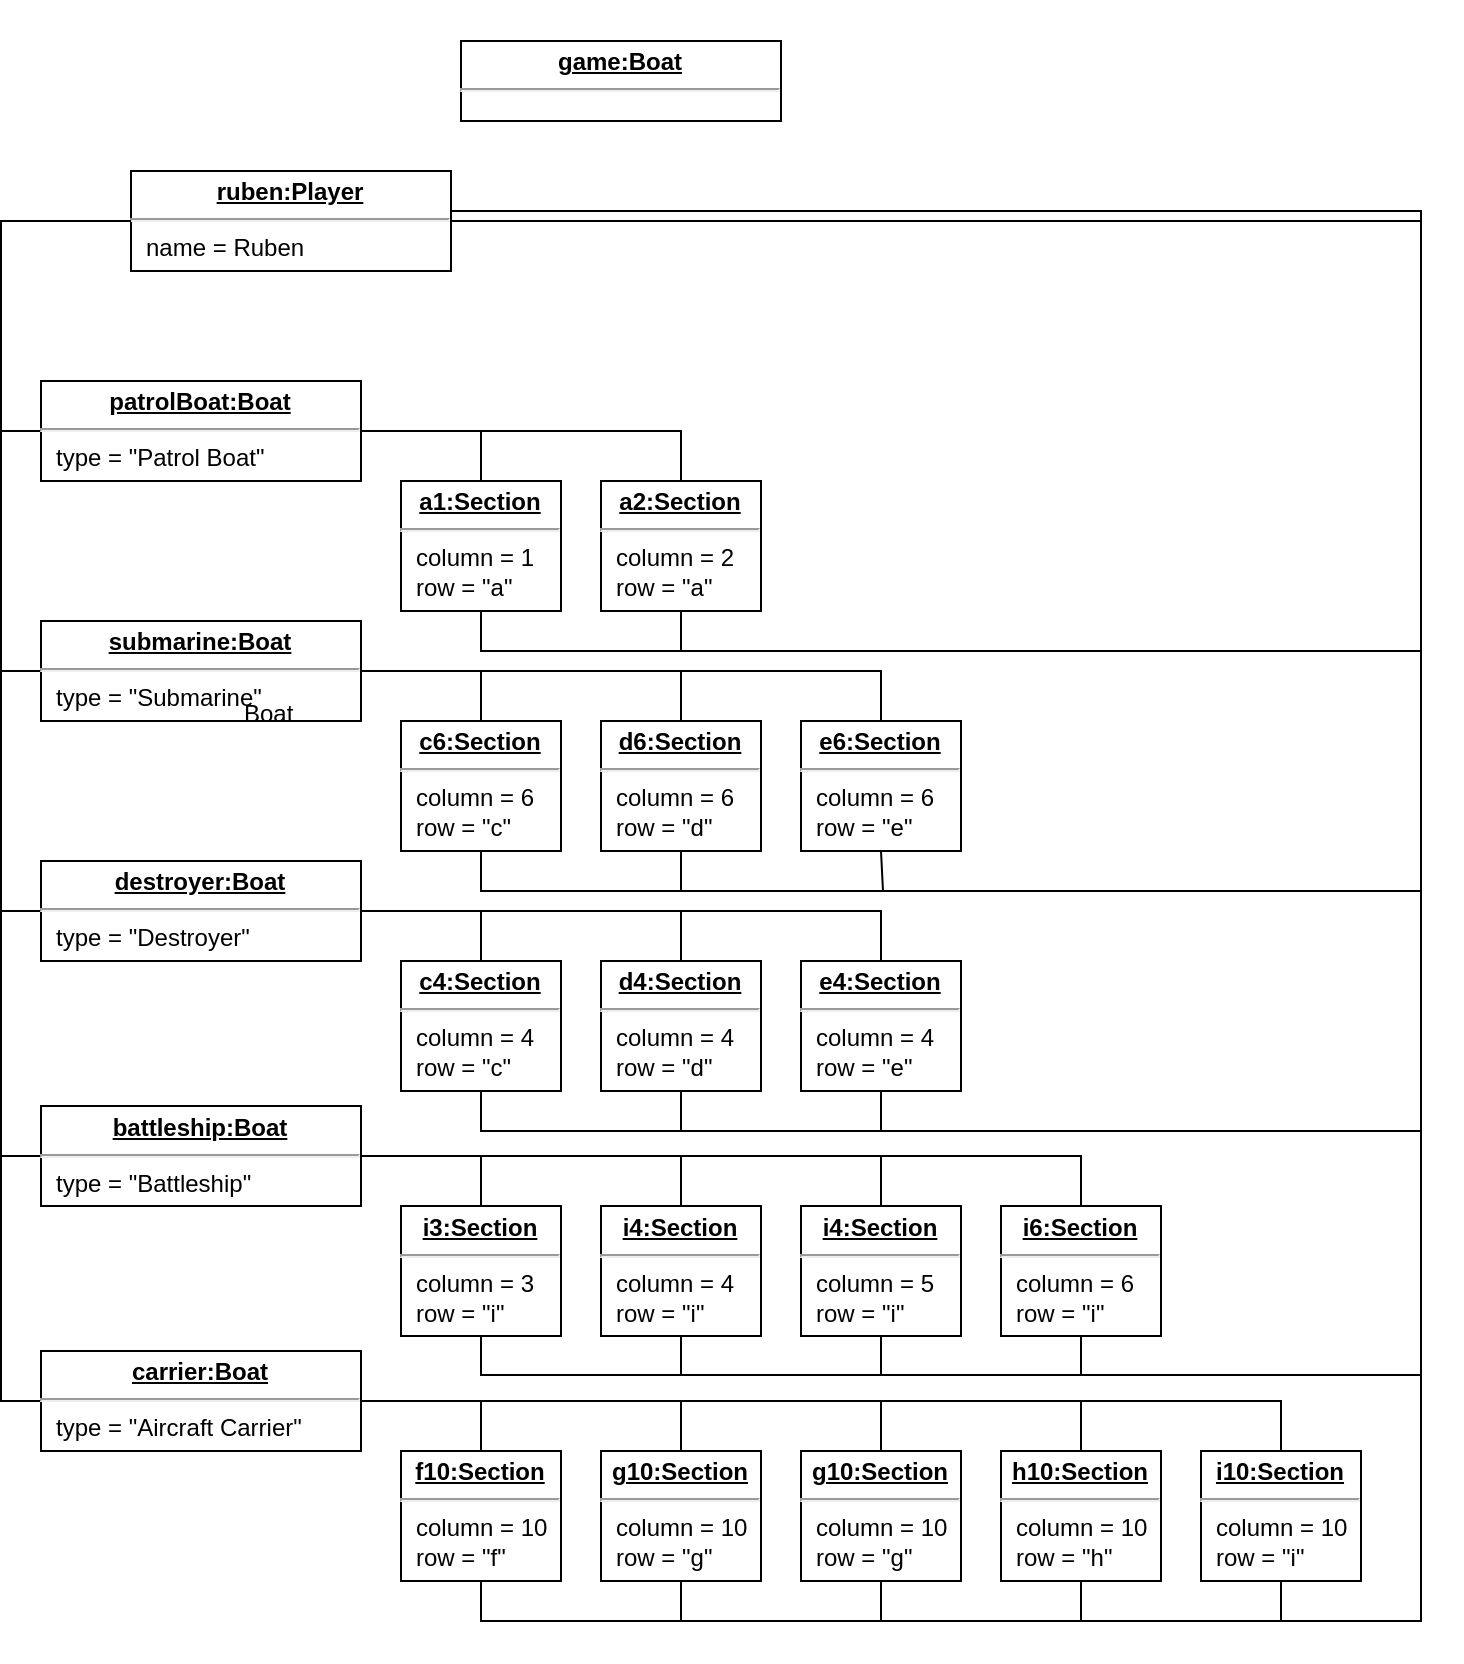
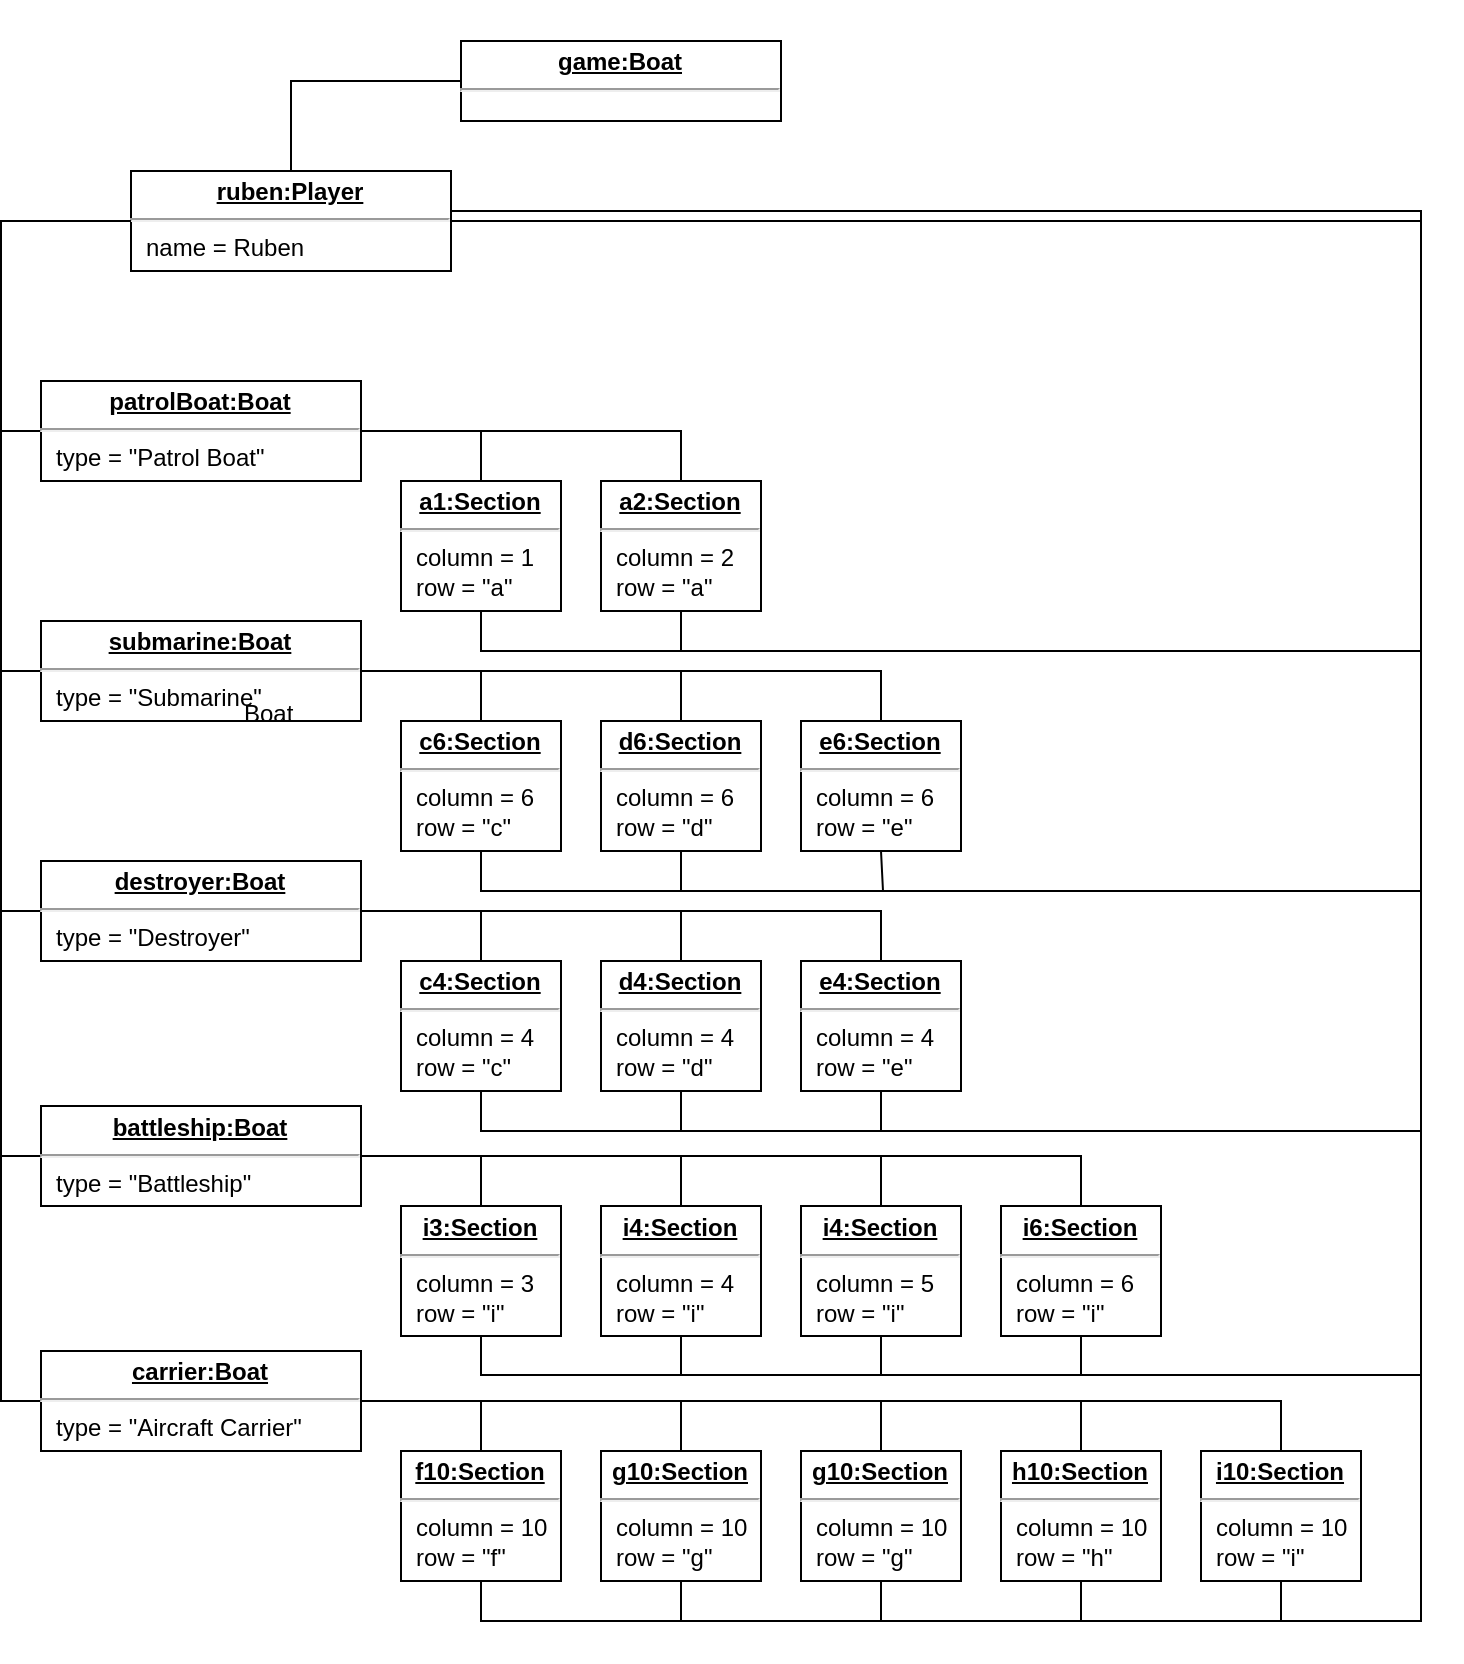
+ <mxCell id="2" style="edgeStyle=orthogonalEdgeStyle;rounded=0;orthogonalLoop=1;jettySize=auto;html=1;exitX=0;exitY=0.5;exitDx=0;exitDy=0;endArrow=none;endFill=0;" edge="1" parent="1" source="3" target="7"><mxGeometry relative="1" as="geometry" /></mxCell>
